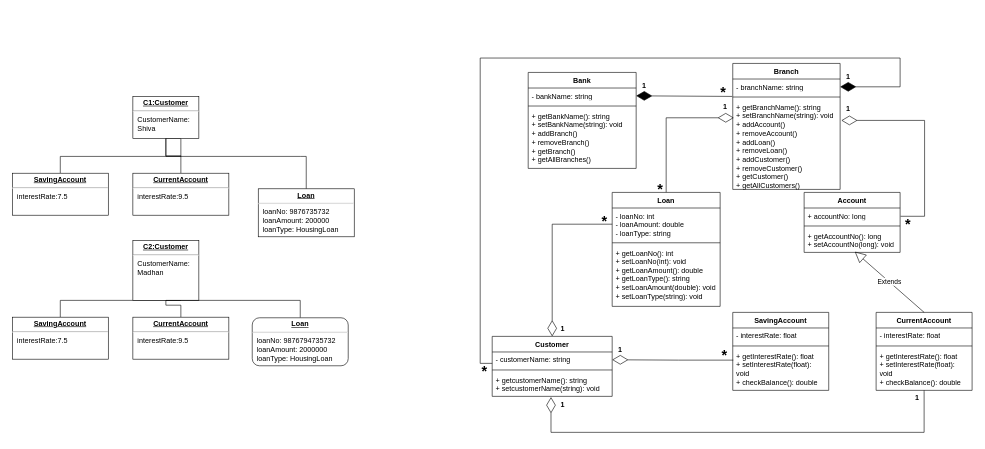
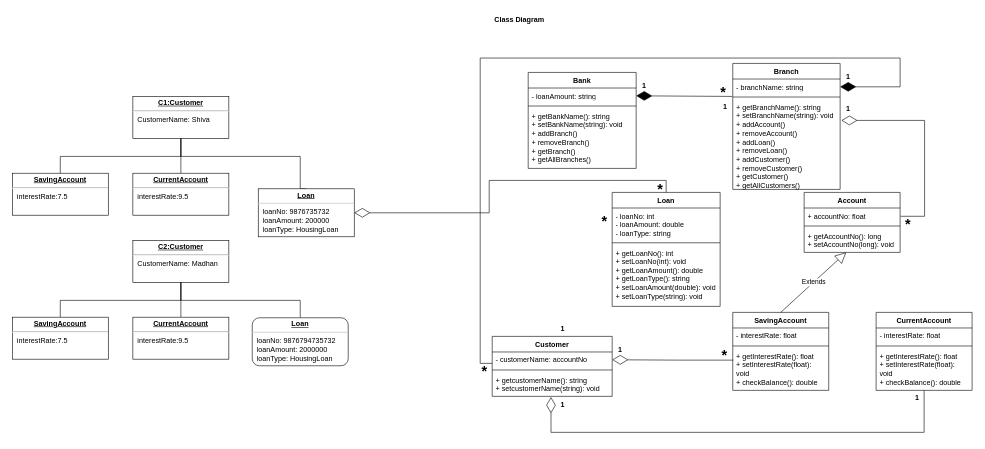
+ <mxCell id="53" value="Class Diagram" style="text;align=center;fontStyle=1;verticalAlign=middle;spacingLeft=3;spacingRight=3;strokeColor=none;rotatable=0;points=[[0,0.5],[1,0.5]];portConstraint=eastwest;html=1;" vertex="1" parent="1"><mxGeometry x="800" y="20" width="130" height="26" as="geometry" /></mxCell>
- <mxCell id="8" value="- bankName: string" style="text;strokeColor=none;fillColor=none;align=left;verticalAlign=top;spacingLeft=4;spacingRight=4;overflow=hidden;rotatable=0;points=[[0,0.5],[1,0.5]];portConstraint=eastwest;whiteSpace=wrap;html=1;" vertex="1" parent="7"><mxGeometry y="26" width="180" height="26" as="geometry" /></mxCell>
+ <mxCell id="8" value="- loanAmount: string" style="text;strokeColor=none;fillColor=none;align=left;verticalAlign=top;spacingLeft=4;spacingRight=4;overflow=hidden;rotatable=0;points=[[0,0.5],[1,0.5]];portConstraint=eastwest;whiteSpace=wrap;html=1;" vertex="1" parent="7"><mxGeometry y="26" width="180" height="26" as="geometry" /></mxCell>
- <mxCell id="55" value="&lt;p style=&quot;margin:0px;margin-top:4px;text-align:center;text-decoration:underline;&quot;&gt;&lt;b&gt;C1:Customer&lt;/b&gt;&lt;/p&gt;&lt;hr&gt;&lt;p style=&quot;margin:0px;margin-left:8px;&quot;&gt;CustomerName: Shiva&lt;/p&gt;&lt;p style=&quot;margin:0px;margin-left:8px;&quot;&gt;&lt;br&gt;&lt;/p&gt;" style="verticalAlign=top;align=left;overflow=fill;fontSize=12;fontFamily=Helvetica;html=1;whiteSpace=wrap;" vertex="1" parent="1"><mxGeometry x="221" y="160" width="110" height="70" as="geometry" /></mxCell>
+ <mxCell id="55" value="&lt;p style=&quot;margin:0px;margin-top:4px;text-align:center;text-decoration:underline;&quot;&gt;&lt;b&gt;C1:Customer&lt;/b&gt;&lt;/p&gt;&lt;hr&gt;&lt;p style=&quot;margin:0px;margin-left:8px;&quot;&gt;CustomerName: Shiva&lt;/p&gt;&lt;p style=&quot;margin:0px;margin-left:8px;&quot;&gt;&lt;br&gt;&lt;/p&gt;" style="verticalAlign=top;align=left;overflow=fill;fontSize=12;fontFamily=Helvetica;html=1;whiteSpace=wrap;" vertex="1" parent="1"><mxGeometry x="221" y="160" width="160" height="70" as="geometry" /></mxCell>
- <mxCell id="2" style="edgeStyle=orthogonalEdgeStyle;rounded=0;orthogonalLoop=1;jettySize=auto;html=1;exitX=0.5;exitY=0;exitDx=0;exitDy=0;entryX=0.01;entryY=0.204;entryDx=0;entryDy=0;entryPerimeter=0;endArrow=diamondThin;endFill=0;strokeWidth=1;endSize=24;" edge="1" parent="1" source="3" target="14"><mxGeometry relative="1" as="geometry" /></mxCell>
+ <mxCell id="2" style="edgeStyle=orthogonalEdgeStyle;rounded=0;orthogonalLoop=1;jettySize=auto;html=1;exitX=0.5;exitY=0;exitDx=0;exitDy=0;endArrow=diamondThin;endFill=0;strokeWidth=1;endSize=24;" edge="1" parent="1" source="3" target="60"><mxGeometry relative="1" as="geometry" /></mxCell>
- <mxCell id="16" value="+ accountNo: long" style="text;strokeColor=none;fillColor=none;align=left;verticalAlign=top;spacingLeft=4;spacingRight=4;overflow=hidden;rotatable=0;points=[[0,0.5],[1,0.5]];portConstraint=eastwest;whiteSpace=wrap;html=1;" vertex="1" parent="15"><mxGeometry y="26" width="160" height="26" as="geometry" /></mxCell>
+ <mxCell id="16" value="+ accountNo: float" style="text;strokeColor=none;fillColor=none;align=left;verticalAlign=top;spacingLeft=4;spacingRight=4;overflow=hidden;rotatable=0;points=[[0,0.5],[1,0.5]];portConstraint=eastwest;whiteSpace=wrap;html=1;" vertex="1" parent="15"><mxGeometry y="26" width="160" height="26" as="geometry" /></mxCell>
- <mxCell id="41" style="edgeStyle=orthogonalEdgeStyle;rounded=0;orthogonalLoop=1;jettySize=auto;html=1;exitX=0;exitY=0.5;exitDx=0;exitDy=0;entryX=0.5;entryY=0;entryDx=0;entryDy=0;endArrow=diamondThin;endFill=0;endSize=24;" edge="1" parent="1" source="4" target="19"><mxGeometry relative="1" as="geometry"><Array as="points"><mxPoint x="920" y="373" /></Array></mxGeometry></mxCell>
- <mxCell id="62" value="&lt;p style=&quot;margin:0px;margin-top:4px;text-align:center;text-decoration:underline;&quot;&gt;&lt;b&gt;C2:Customer&lt;/b&gt;&lt;/p&gt;&lt;hr&gt;&lt;p style=&quot;margin:0px;margin-left:8px;&quot;&gt;CustomerName: Madhan&lt;/p&gt;&lt;p style=&quot;margin:0px;margin-left:8px;&quot;&gt;&lt;br&gt;&lt;/p&gt;&lt;p style=&quot;margin:0px;margin-left:8px;&quot;&gt;&lt;br&gt;&lt;/p&gt;" style="verticalAlign=top;align=left;overflow=fill;fontSize=12;fontFamily=Helvetica;html=1;whiteSpace=wrap;" vertex="1" parent="1"><mxGeometry x="221" y="400" width="110" height="100" as="geometry" /></mxCell>
+ <mxCell id="62" value="&lt;p style=&quot;margin:0px;margin-top:4px;text-align:center;text-decoration:underline;&quot;&gt;&lt;b&gt;C2:Customer&lt;/b&gt;&lt;/p&gt;&lt;hr&gt;&lt;p style=&quot;margin:0px;margin-left:8px;&quot;&gt;CustomerName: Madhan&lt;/p&gt;&lt;p style=&quot;margin:0px;margin-left:8px;&quot;&gt;&lt;br&gt;&lt;/p&gt;&lt;p style=&quot;margin:0px;margin-left:8px;&quot;&gt;&lt;br&gt;&lt;/p&gt;" style="verticalAlign=top;align=left;overflow=fill;fontSize=12;fontFamily=Helvetica;html=1;whiteSpace=wrap;" vertex="1" parent="1"><mxGeometry x="221" y="400" width="160" height="70" as="geometry" /></mxCell>
+ <mxCell id="39" value="Extends" style="endArrow=block;endSize=16;endFill=0;html=1;rounded=0;exitX=0.5;exitY=0;exitDx=0;exitDy=0;entryX=0.438;entryY=1;entryDx=0;entryDy=0;entryPerimeter=0;" edge="1" parent="1" source="23" target="18"><mxGeometry width="160" relative="1" as="geometry"><mxPoint x="1280" y="470" as="sourcePoint" /><mxPoint x="1440" y="470" as="targetPoint" /></mxGeometry></mxCell>
- <mxCell id="40" value="Extends" style="endArrow=block;endSize=16;endFill=0;html=1;rounded=0;exitX=0.5;exitY=0;exitDx=0;exitDy=0;entryX=0.528;entryY=0.97;entryDx=0;entryDy=0;entryPerimeter=0;" edge="1" parent="1" source="27" target="18"><mxGeometry width="160" relative="1" as="geometry"><mxPoint x="1311" y="530" as="sourcePoint" /><mxPoint x="1420" y="430" as="targetPoint" /></mxGeometry></mxCell>
- <mxCell id="20" value="- customerName: string" style="text;strokeColor=none;fillColor=none;align=left;verticalAlign=top;spacingLeft=4;spacingRight=4;overflow=hidden;rotatable=0;points=[[0,0.5],[1,0.5]];portConstraint=eastwest;whiteSpace=wrap;html=1;" vertex="1" parent="19"><mxGeometry y="26" width="200" height="26" as="geometry" /></mxCell>
+ <mxCell id="20" value="- customerName: accountNo" style="text;strokeColor=none;fillColor=none;align=left;verticalAlign=top;spacingLeft=4;spacingRight=4;overflow=hidden;rotatable=0;points=[[0,0.5],[1,0.5]];portConstraint=eastwest;whiteSpace=wrap;html=1;" vertex="1" parent="19"><mxGeometry y="26" width="200" height="26" as="geometry" /></mxCell>
